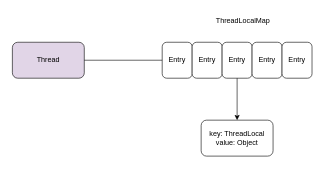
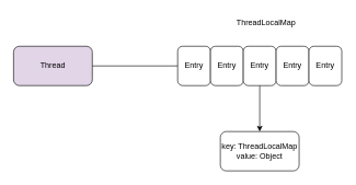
- <mxCell id="11" value="key: ThreadLocal&lt;br&gt;value: Object" style="rounded=1;whiteSpace=wrap;html=1;" vertex="1" parent="1"><mxGeometry x="335" y="200" width="120" height="60" as="geometry" /></mxCell>
+ <mxCell id="11" value="key: ThreadLocalMap&lt;br&gt;value: Object" style="rounded=1;whiteSpace=wrap;html=1;" vertex="1" parent="1"><mxGeometry x="335" y="200" width="120" height="60" as="geometry" /></mxCell>
